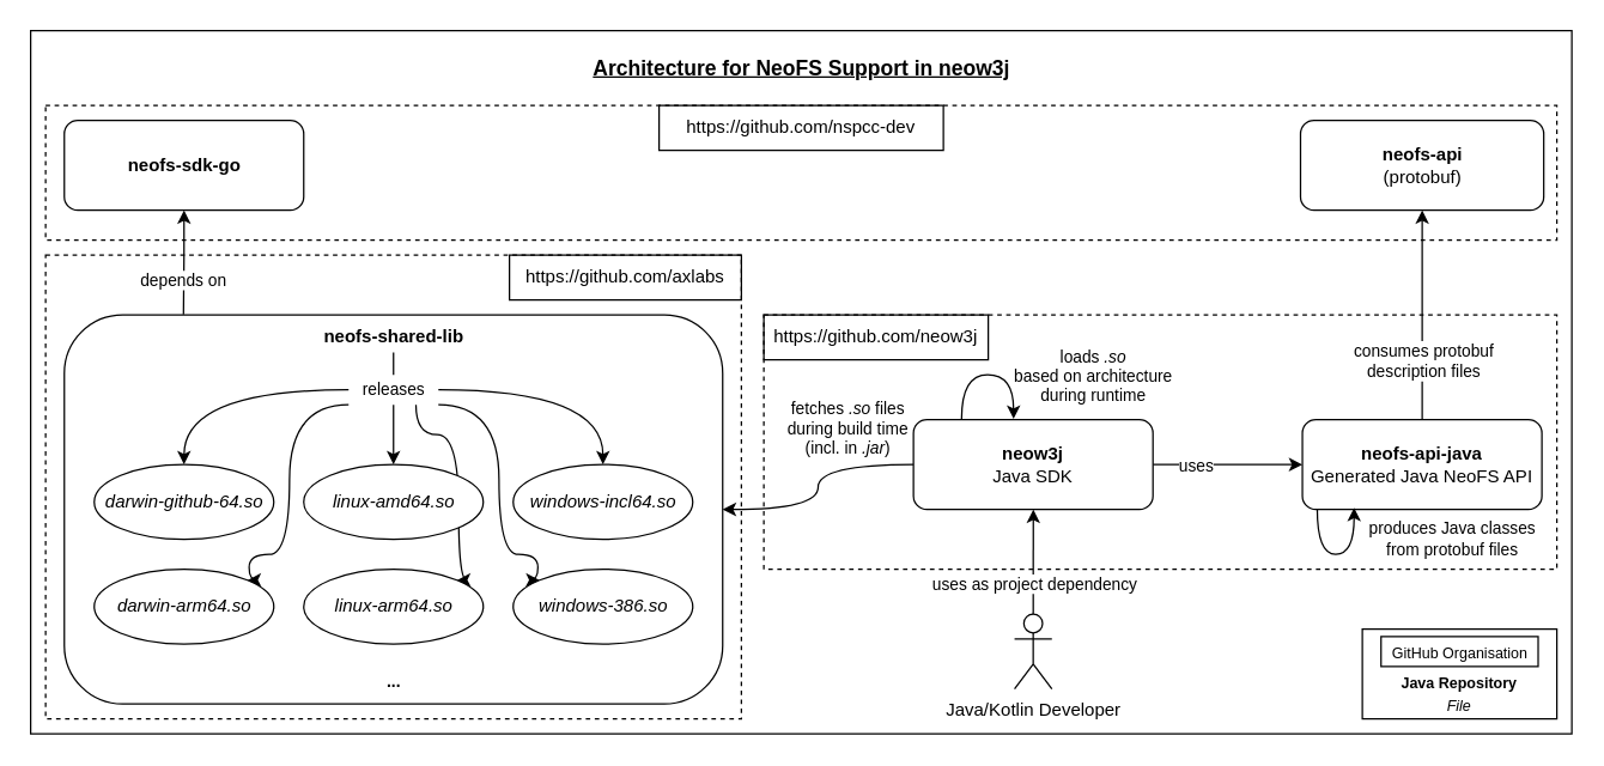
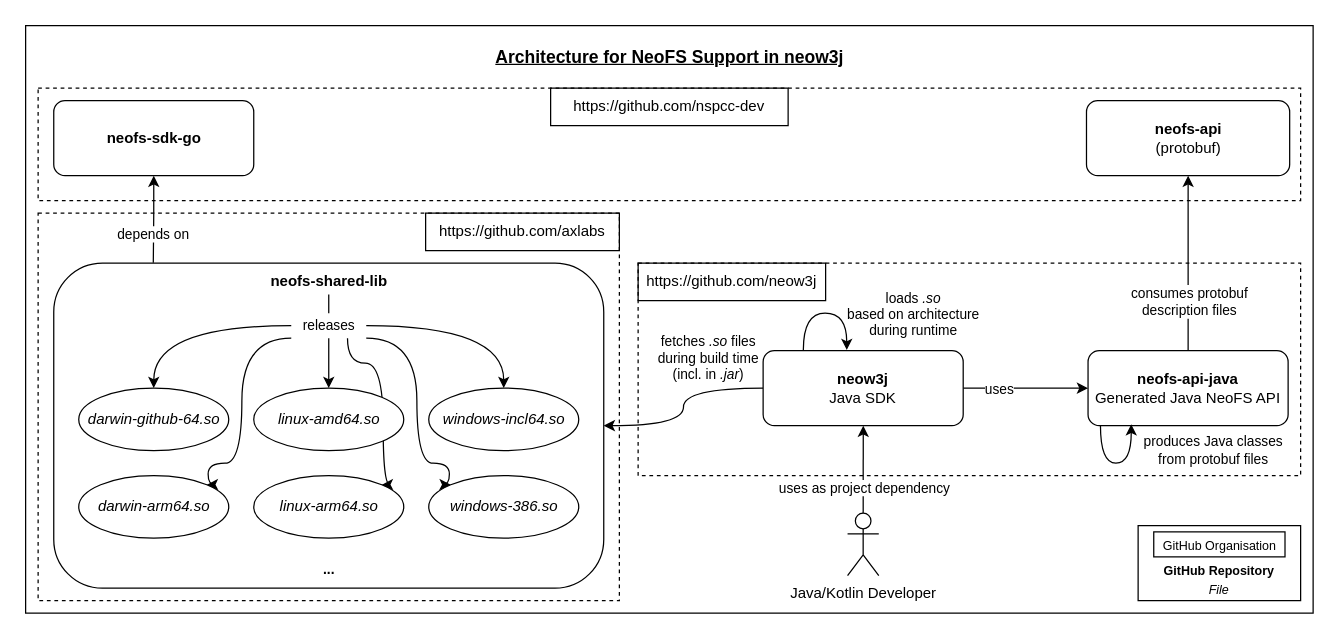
- <mxCell id="31" value="&lt;b style=&quot;border-color: var(--border-color);&quot;&gt;&lt;font style=&quot;font-size: 10px;&quot;&gt;Java Repository&lt;/font&gt;&lt;/b&gt;" style="text;html=1;strokeColor=none;fillColor=none;align=center;verticalAlign=middle;whiteSpace=wrap;rounded=0;labelBackgroundColor=none;fontSize=14;" parent="1" vertex="1"><mxGeometry x="910" y="445" width="130" height="20" as="geometry" /></mxCell>
+ <mxCell id="31" value="&lt;b style=&quot;border-color: var(--border-color);&quot;&gt;&lt;font style=&quot;font-size: 10px;&quot;&gt;GitHub Repository&lt;/font&gt;&lt;/b&gt;" style="text;html=1;strokeColor=none;fillColor=none;align=center;verticalAlign=middle;whiteSpace=wrap;rounded=0;labelBackgroundColor=none;fontSize=14;" parent="1" vertex="1"><mxGeometry x="910" y="445" width="130" height="20" as="geometry" /></mxCell>
